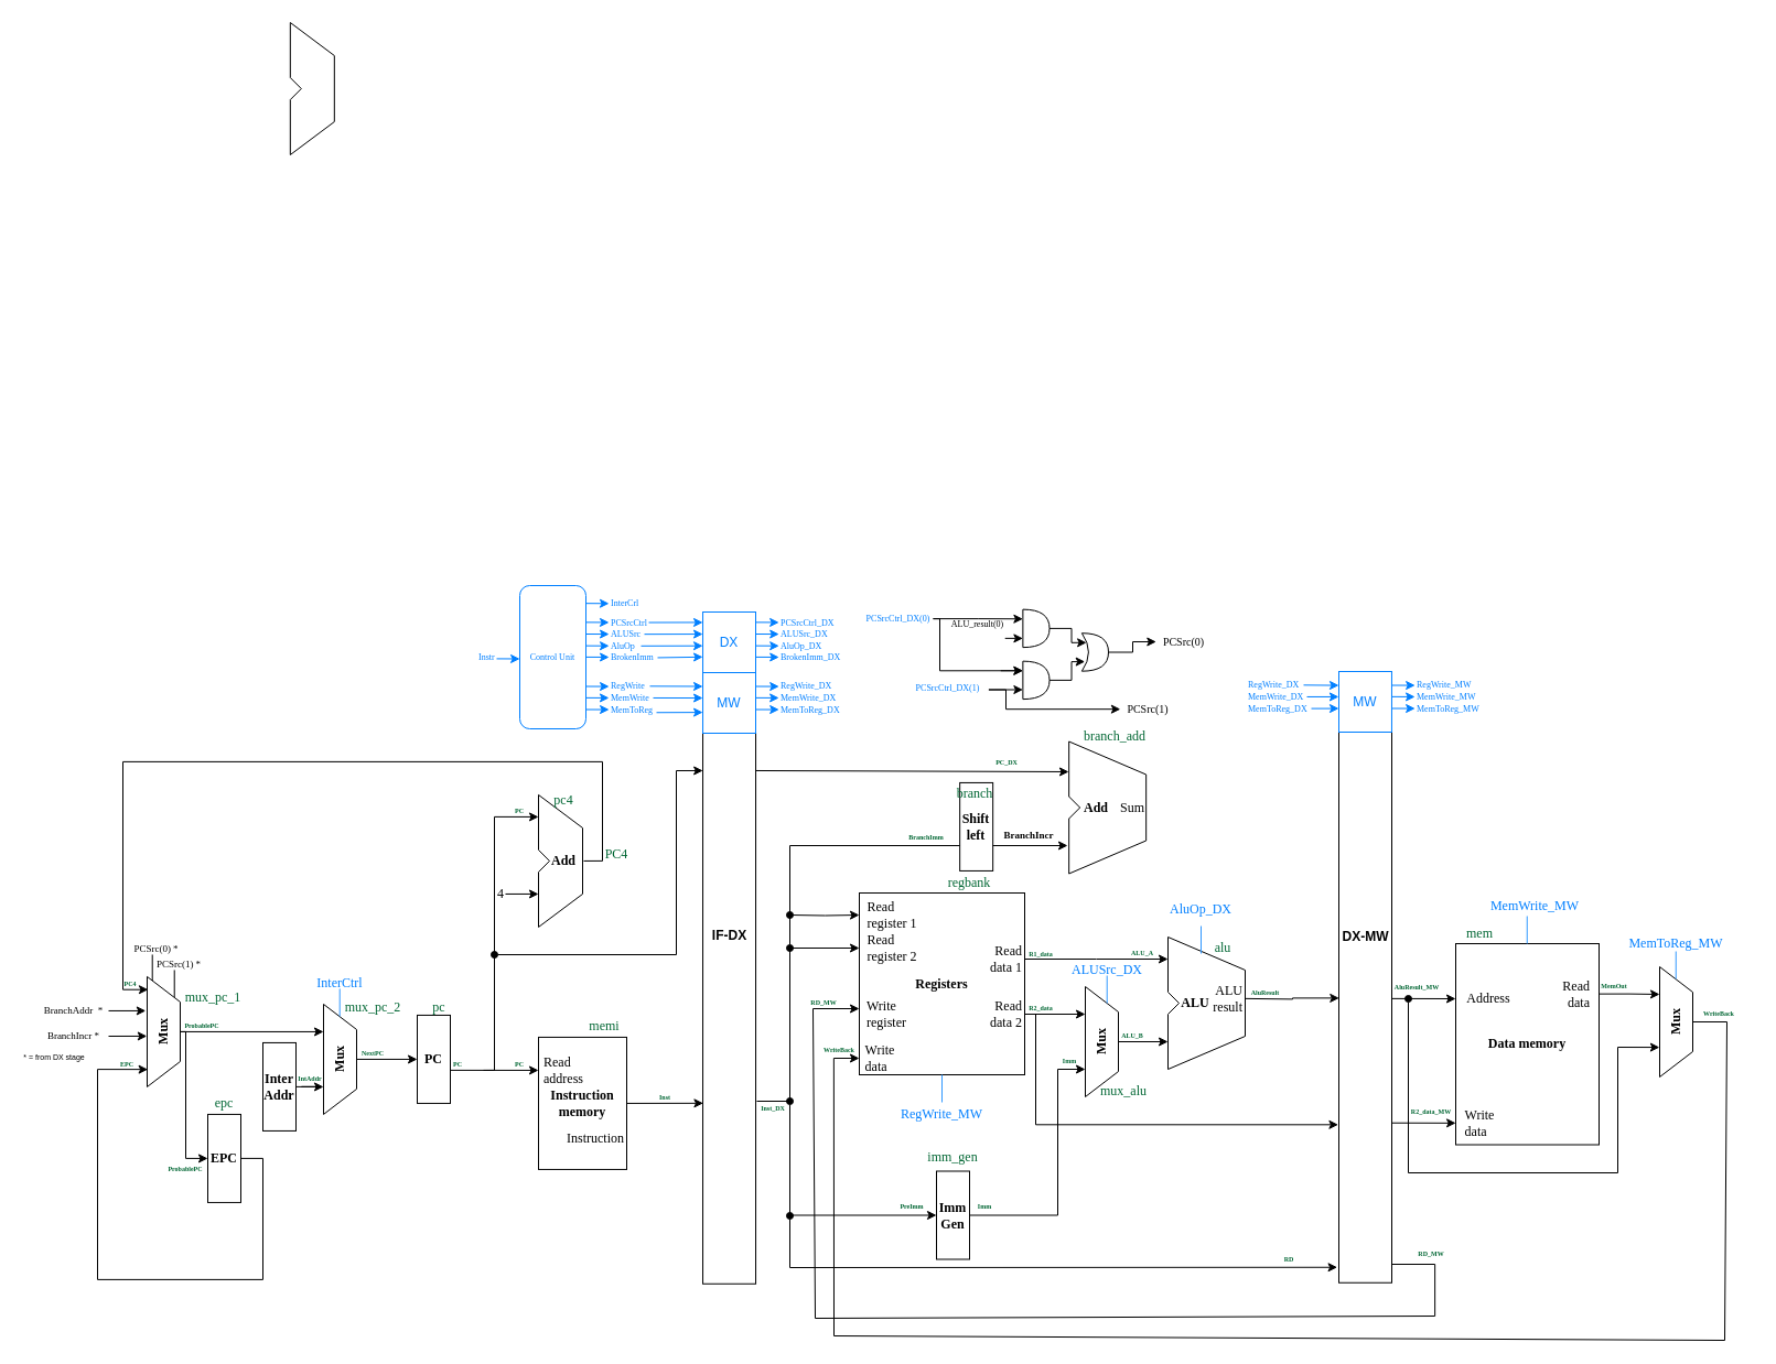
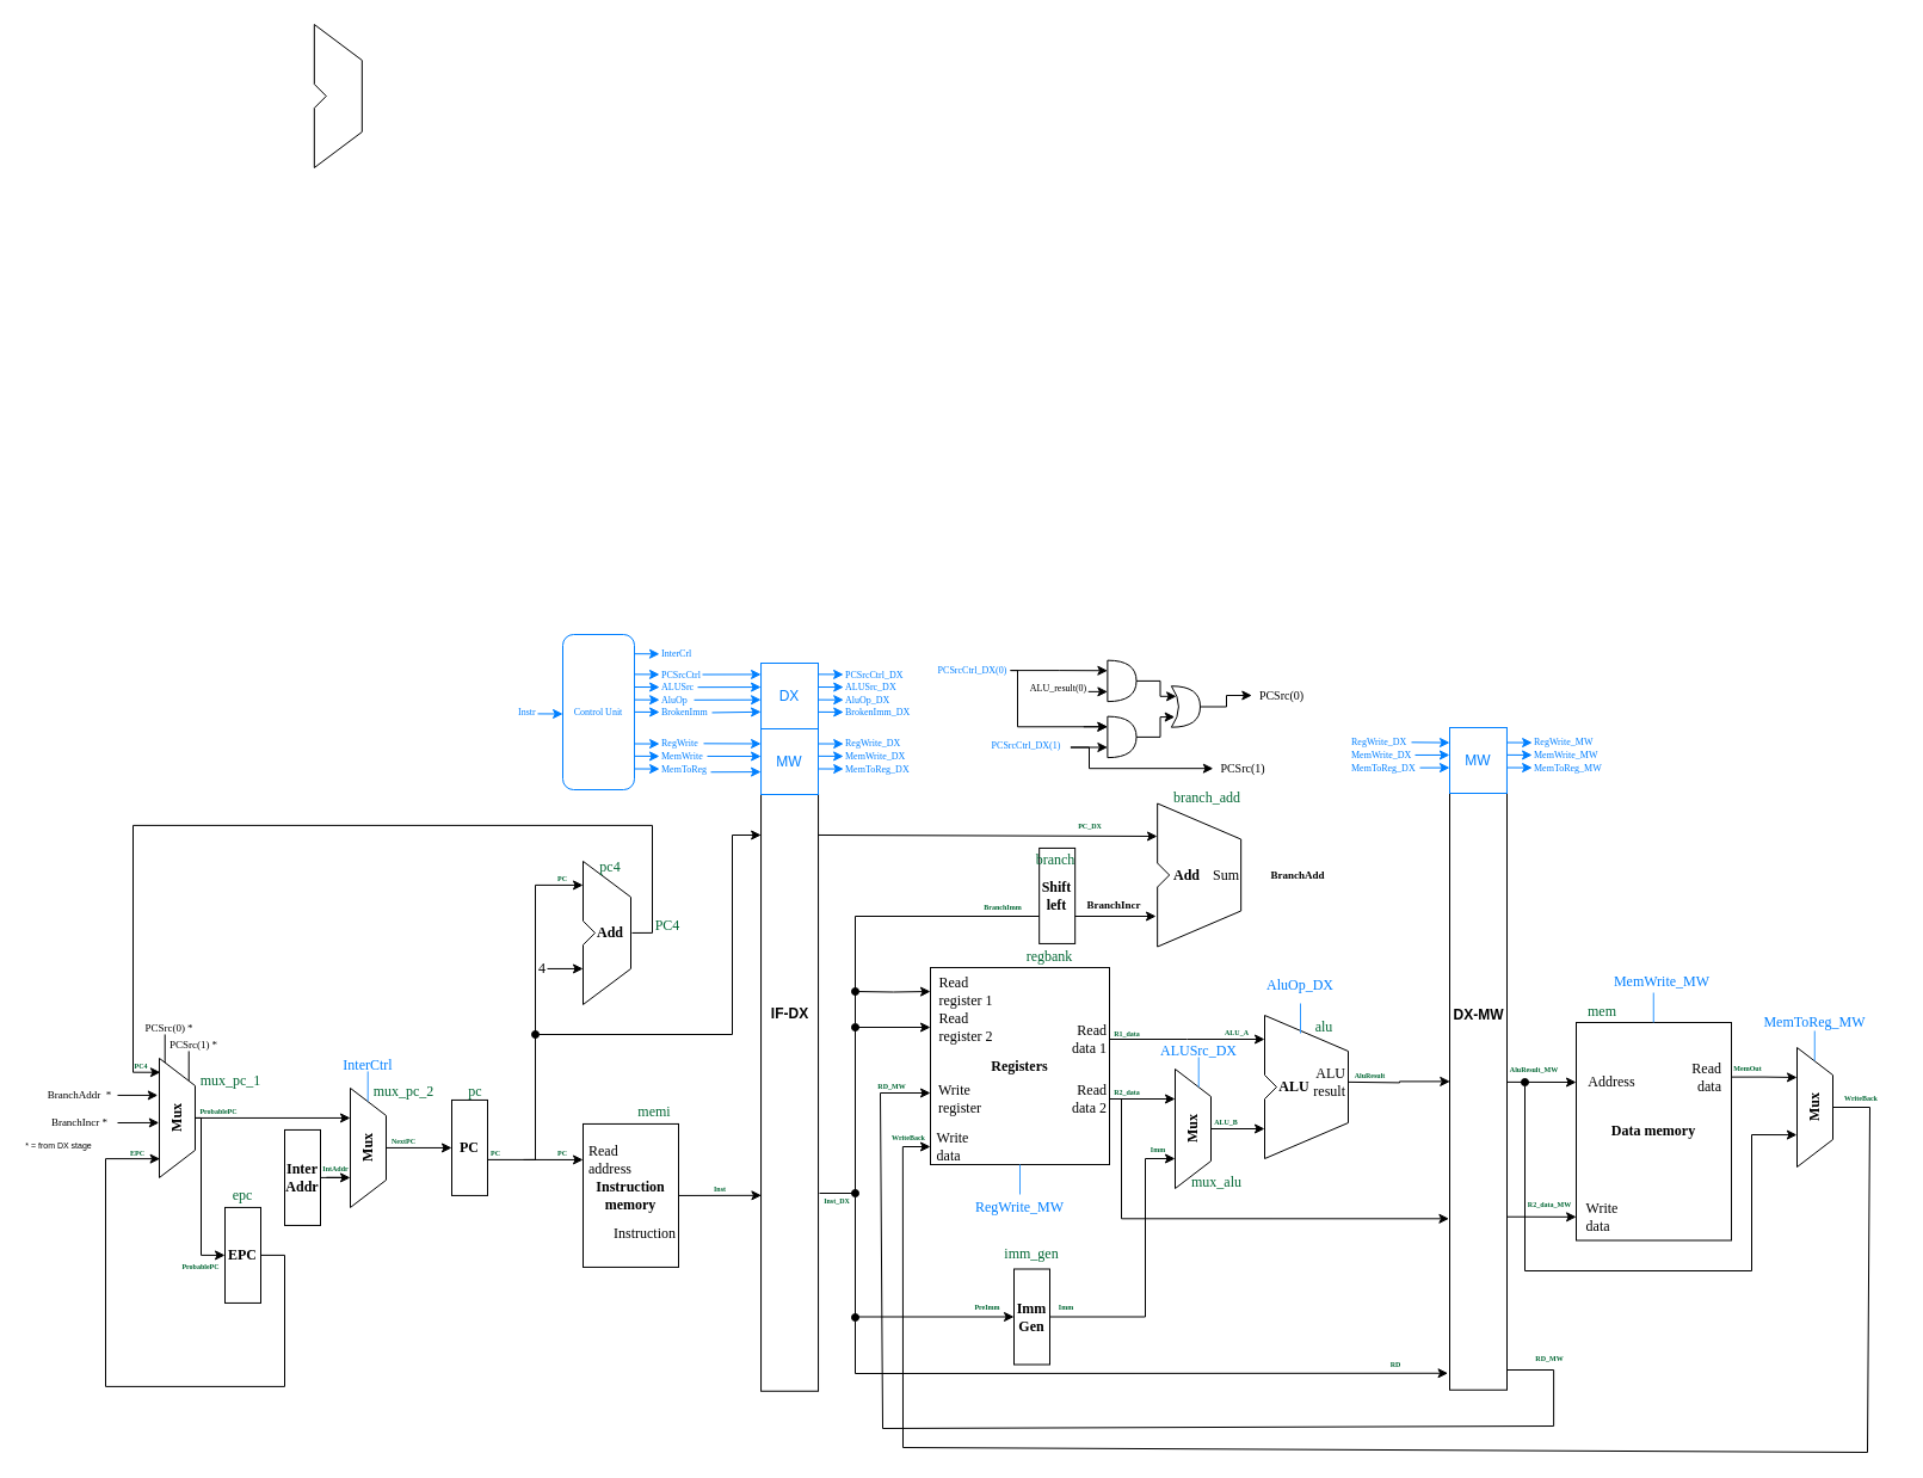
- <mxCell id="140" value="ALU_result(0)" style="text;html=1;strokeColor=none;fillColor=none;align=center;verticalAlign=middle;whiteSpace=wrap;rounded=0;fontSize=8;fontColor=#000000;fontFamily=Tahoma;" vertex="1" parent="135"><mxGeometry x="4" y="5.36" width="55.28" height="16.6" as="geometry" /></mxCell>
+ <mxCell id="140" value="ALU_result(0)" style="text;html=1;strokeColor=none;fillColor=none;align=center;verticalAlign=middle;whiteSpace=wrap;rounded=0;fontSize=8;fontColor=#000000;fontFamily=Tahoma;" vertex="1" parent="135"><mxGeometry x="4" y="15.36" width="55.28" height="16.6" as="geometry" /></mxCell>
+ <mxCell id="122" value="&lt;font style=&quot;font-size: 9px;&quot;&gt;BranchAdd&lt;/font&gt;" style="text;html=1;strokeColor=none;fillColor=none;align=center;verticalAlign=middle;whiteSpace=wrap;rounded=0;fontSize=6;fontStyle=1;fontFamily=Tahoma;" vertex="1" parent="1"><mxGeometry x="1057.17" y="717.5" width="60" height="30" as="geometry" /></mxCell>
